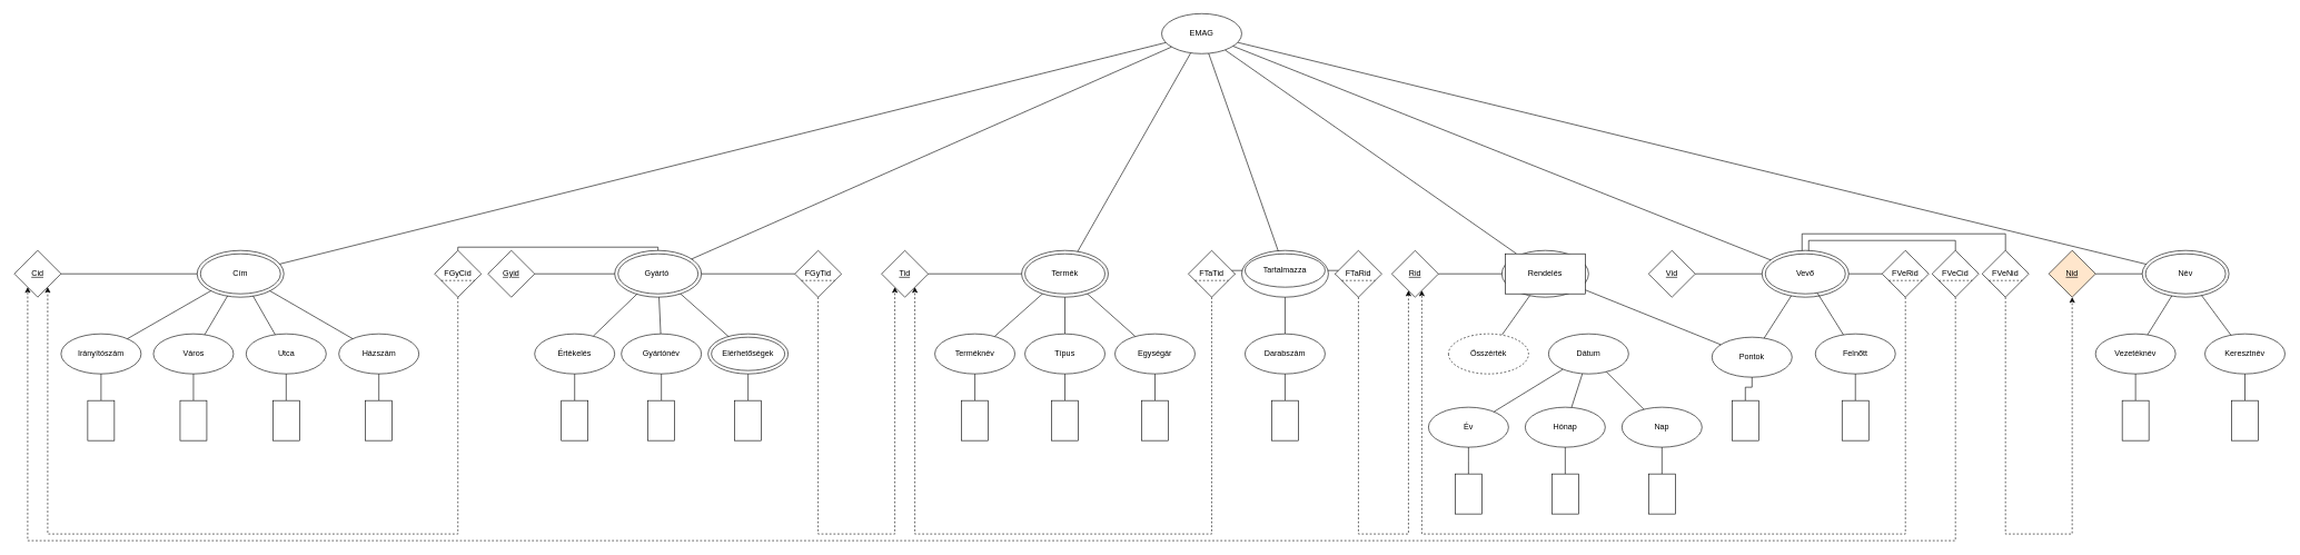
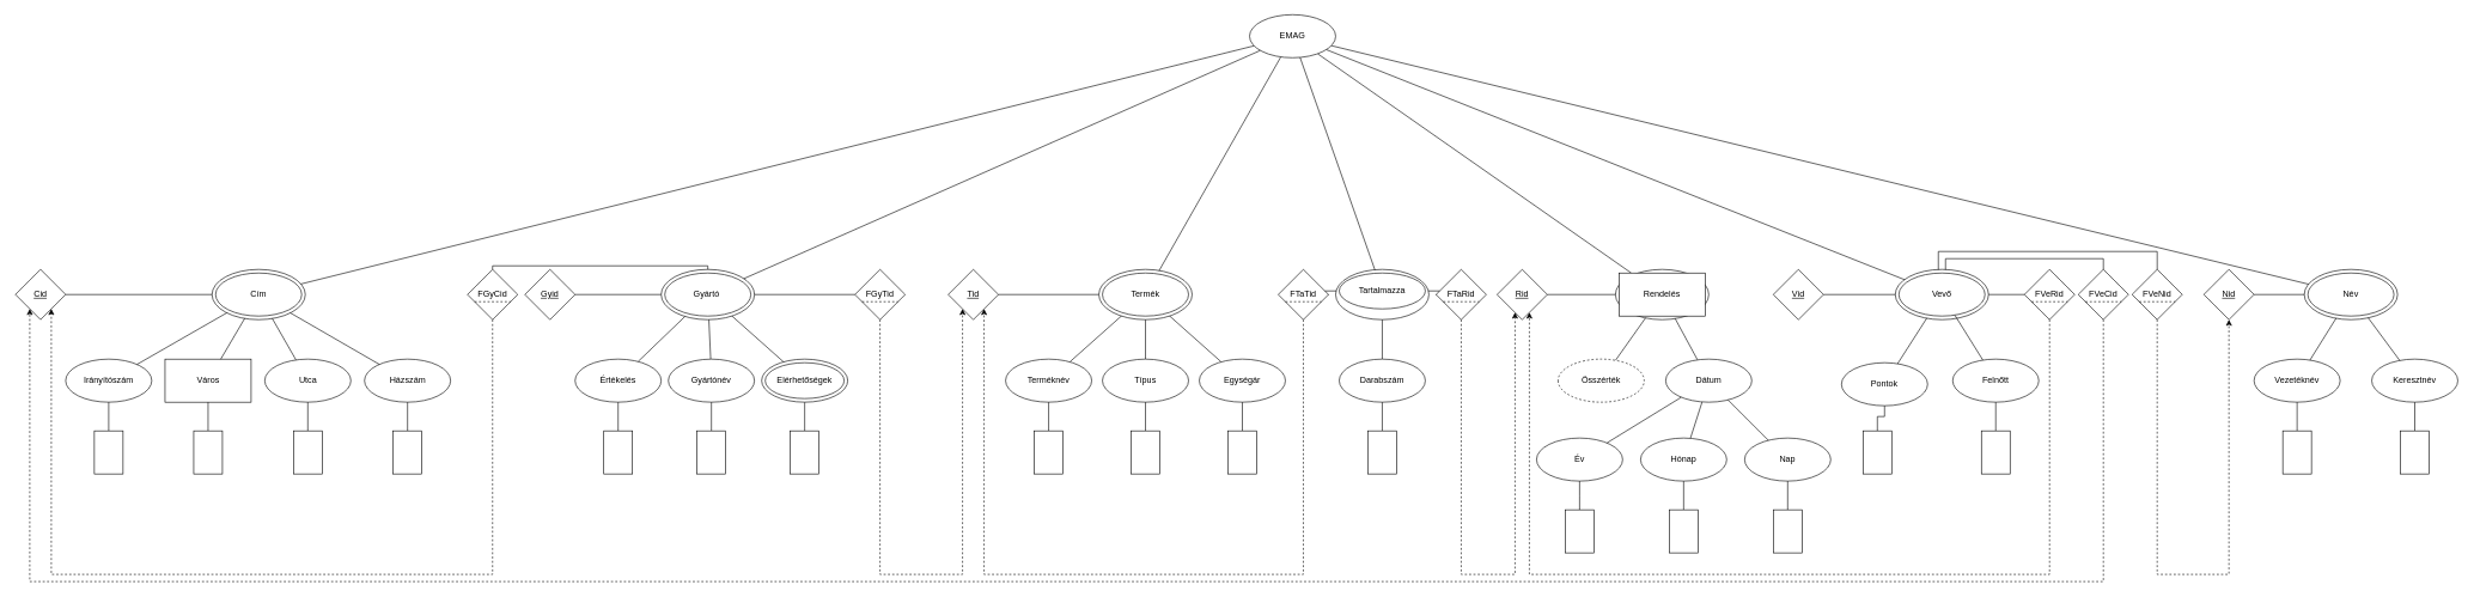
- <mxCell id="52" value="&lt;u&gt;Nid&lt;/u&gt;" style="rhombus;whiteSpace=wrap;html=1;fillColor=#ffe6cc;" parent="1" vertex="1"><mxGeometry x="3070" y="375" width="70" height="70" as="geometry" /></mxCell>
+ <mxCell id="52" value="&lt;u&gt;Nid&lt;/u&gt;" style="rhombus;whiteSpace=wrap;html=1;" parent="1" vertex="1"><mxGeometry x="3070" y="375" width="70" height="70" as="geometry" /></mxCell>
- <mxCell id="9" style="edgeStyle=none;rounded=0;orthogonalLoop=1;jettySize=auto;html=1;endArrow=none;endFill=0;" parent="1" source="129" target="46" edge="1"><mxGeometry relative="1" as="geometry"><mxPoint x="2334.981" y="432.268" as="sourcePoint" /></mxGeometry></mxCell>
+ <mxCell id="9" style="edgeStyle=none;rounded=0;orthogonalLoop=1;jettySize=auto;html=1;endArrow=none;endFill=0;" parent="1" source="129" target="13" edge="1"><mxGeometry relative="1" as="geometry"><mxPoint x="2334.981" y="432.268" as="sourcePoint" /></mxGeometry></mxCell>
- <mxCell id="20" value="Város" style="ellipse;whiteSpace=wrap;html=1;flipH=1;" parent="1" vertex="1"><mxGeometry x="228.5" y="500" width="120" height="60" as="geometry" /></mxCell>
+ <mxCell id="20" value="Város" style="whiteSpace=wrap;html=1;flipH=1;rounded=0;" parent="1" vertex="1"><mxGeometry x="228.5" y="500" width="120" height="60" as="geometry" /></mxCell>
